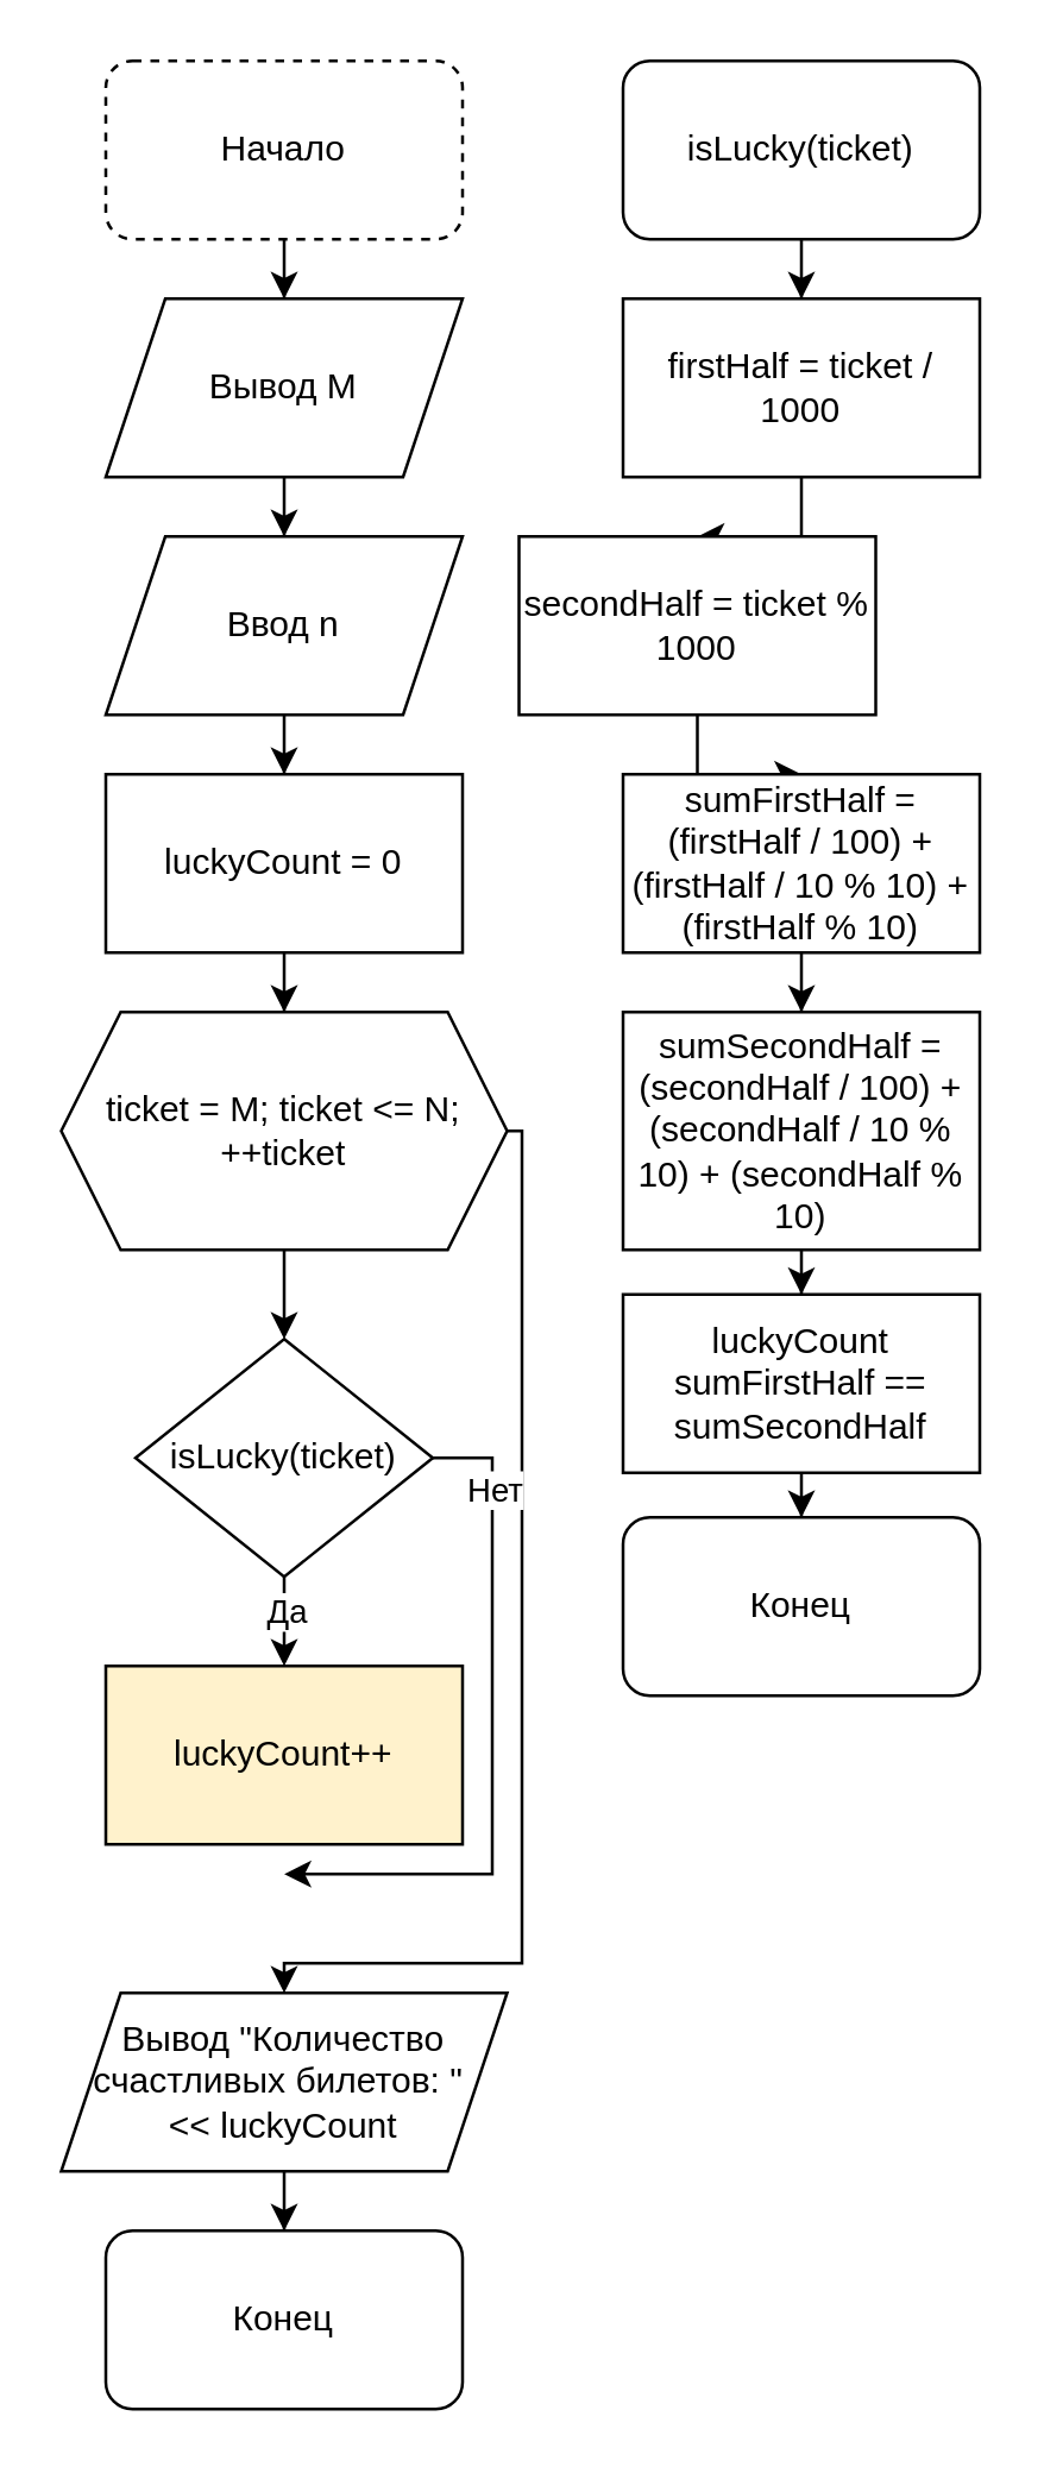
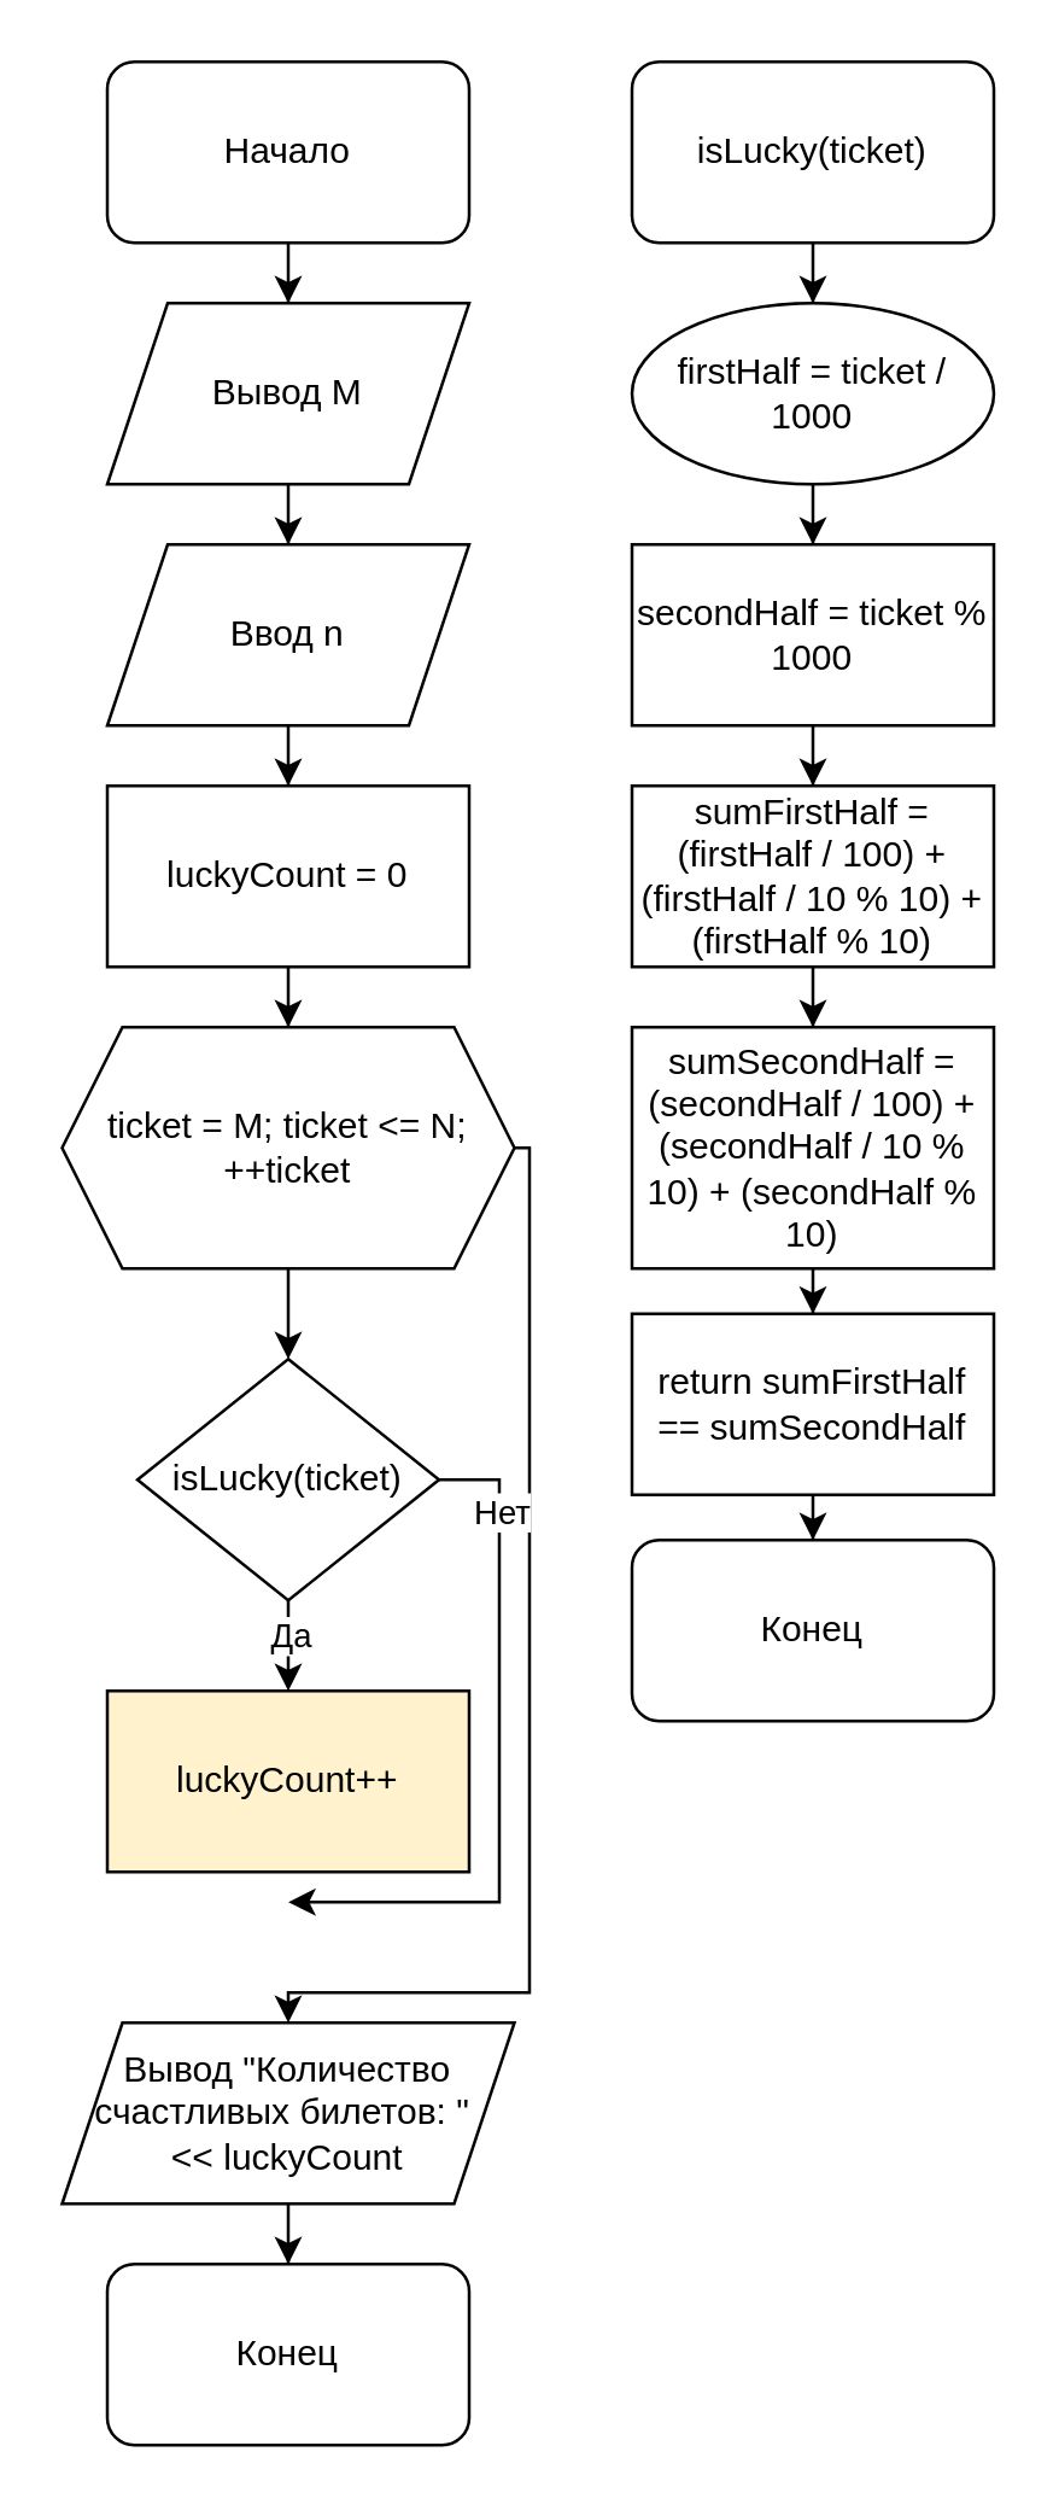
- <mxCell id="3" value="Начало" style="rounded=1;whiteSpace=wrap;html=1;dashed=1;" vertex="1" parent="1"><mxGeometry x="35" y="20" width="120" height="60" as="geometry" /></mxCell>
+ <mxCell id="3" value="Начало" style="rounded=1;whiteSpace=wrap;html=1;" vertex="1" parent="1"><mxGeometry x="35" y="20" width="120" height="60" as="geometry" /></mxCell>
- <mxCell id="25" value="firstHalf = ticket / 1000" style="rounded=0;whiteSpace=wrap;html=1;" vertex="1" parent="1"><mxGeometry x="209" y="100" width="120" height="60" as="geometry" /></mxCell>
+ <mxCell id="25" value="firstHalf = ticket / 1000" style="ellipse;whiteSpace=wrap;html=1;" vertex="1" parent="1"><mxGeometry x="209" y="100" width="120" height="60" as="geometry" /></mxCell>
- <mxCell id="27" value="secondHalf = ticket % 1000" style="rounded=0;whiteSpace=wrap;html=1;" vertex="1" parent="1"><mxGeometry x="174" y="180" width="120" height="60" as="geometry" /></mxCell>
+ <mxCell id="27" value="secondHalf = ticket % 1000" style="rounded=0;whiteSpace=wrap;html=1;" vertex="1" parent="1"><mxGeometry x="209" y="180" width="120" height="60" as="geometry" /></mxCell>
- <mxCell id="33" value="luckyCount sumFirstHalf == sumSecondHalf" style="rounded=0;whiteSpace=wrap;html=1;" vertex="1" parent="1"><mxGeometry x="209" y="435" width="120" height="60" as="geometry" /></mxCell>
+ <mxCell id="33" value="return sumFirstHalf == sumSecondHalf" style="rounded=0;whiteSpace=wrap;html=1;" vertex="1" parent="1"><mxGeometry x="209" y="435" width="120" height="60" as="geometry" /></mxCell>
